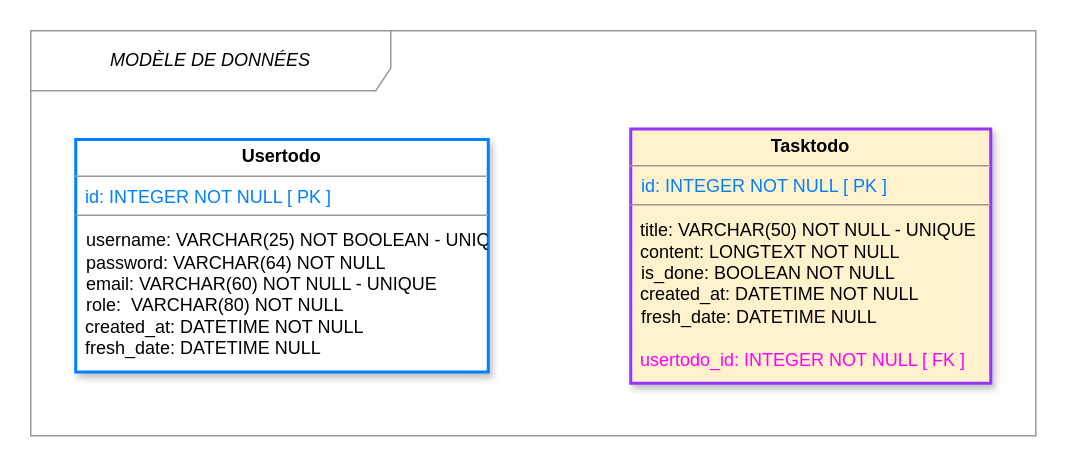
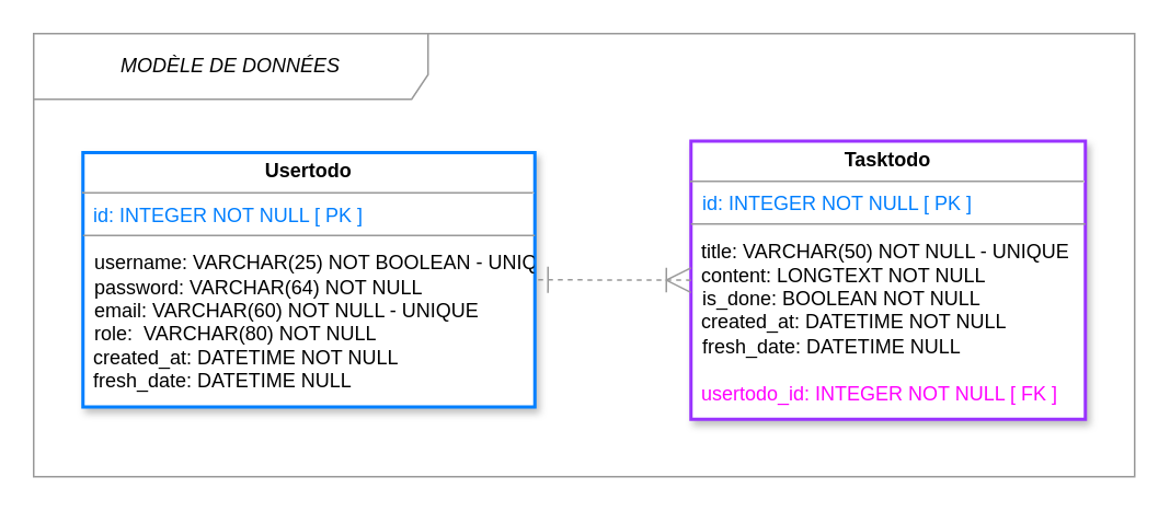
+ <mxCell id="6" value="" style="endArrow=ERone;dashed=1;html=1;exitX=0;exitY=0.5;exitDx=0;exitDy=0;startArrow=ERoneToMany;startFill=0;startSize=13;endFill=0;endSize=14;strokeColor=#999999;entryX=1;entryY=0.5;entryDx=0;entryDy=0;" parent="1" source="3" target="4" edge="1"><mxGeometry width="50" height="50" relative="1" as="geometry"><mxPoint x="370" y="124.5" as="sourcePoint" /><mxPoint x="290" y="150" as="targetPoint" /><Array as="points" /></mxGeometry></mxCell>
- <mxCell id="3" value="&lt;p style=&quot;margin: 0px ; margin-top: 4px ; text-align: center&quot;&gt;&lt;b&gt;Tasktodo&lt;/b&gt;&lt;/p&gt;&lt;hr size=&quot;1&quot;&gt;&lt;p style=&quot;margin: 0px ; margin-left: 4px&quot;&gt;&lt;span style=&quot;color: rgb(0 , 127 , 255)&quot;&gt;&amp;nbsp;id: INTEGER NOT NULL [ PK ]&lt;/span&gt;&lt;/p&gt;&lt;p style=&quot;margin: 0px ; margin-left: 4px&quot;&gt;&lt;br&gt;&lt;/p&gt;&amp;nbsp; title: VARCHAR(50) NOT NULL - UNIQUE&lt;span&gt;&amp;nbsp;&lt;/span&gt;&lt;br&gt;&amp;nbsp; content: LONGTEXT NOT NULL&lt;br&gt;&lt;p style=&quot;margin: 0px 0px 0px 4px&quot;&gt;&amp;nbsp;&lt;span&gt;is_done: BOOLEAN NOT NULL&lt;/span&gt;&lt;br&gt;&lt;/p&gt;&amp;nbsp; created_at: DATETIME NOT NULL&lt;br&gt;&lt;p style=&quot;margin: 0px 0px 0px 4px&quot;&gt;&amp;nbsp;fresh_date: DATETIME NULL&lt;br&gt;&lt;/p&gt;&lt;p style=&quot;margin: 0px 0px 0px 4px&quot;&gt;&lt;br&gt;&lt;/p&gt;&amp;nbsp; &lt;font color=&quot;#ff00ff&quot;&gt;usertodo_id:&amp;nbsp;INTEGER NOT NULL [ FK ]&lt;/font&gt;" style="verticalAlign=top;align=left;overflow=fill;fontSize=12;fontFamily=Helvetica;html=1;gradientDirection=north;strokeWidth=2;rounded=0;shadow=1;strokeColor=#9933FF;fillColor=#fff2cc;" parent="1" vertex="1"><mxGeometry x="420" y="85.5" width="240" height="169.5" as="geometry" /></mxCell>
+ <mxCell id="3" value="&lt;p style=&quot;margin: 0px ; margin-top: 4px ; text-align: center&quot;&gt;&lt;b&gt;Tasktodo&lt;/b&gt;&lt;/p&gt;&lt;hr size=&quot;1&quot;&gt;&lt;p style=&quot;margin: 0px ; margin-left: 4px&quot;&gt;&lt;span style=&quot;color: rgb(0 , 127 , 255)&quot;&gt;&amp;nbsp;id: INTEGER NOT NULL [ PK ]&lt;/span&gt;&lt;/p&gt;&lt;p style=&quot;margin: 0px ; margin-left: 4px&quot;&gt;&lt;br&gt;&lt;/p&gt;&amp;nbsp; title: VARCHAR(50) NOT NULL - UNIQUE&lt;span&gt;&amp;nbsp;&lt;/span&gt;&lt;br&gt;&amp;nbsp; content: LONGTEXT NOT NULL&lt;br&gt;&lt;p style=&quot;margin: 0px 0px 0px 4px&quot;&gt;&amp;nbsp;&lt;span&gt;is_done: BOOLEAN NOT NULL&lt;/span&gt;&lt;br&gt;&lt;/p&gt;&amp;nbsp; created_at: DATETIME NOT NULL&lt;br&gt;&lt;p style=&quot;margin: 0px 0px 0px 4px&quot;&gt;&amp;nbsp;fresh_date: DATETIME NULL&lt;br&gt;&lt;/p&gt;&lt;p style=&quot;margin: 0px 0px 0px 4px&quot;&gt;&lt;br&gt;&lt;/p&gt;&amp;nbsp; &lt;font color=&quot;#ff00ff&quot;&gt;usertodo_id:&amp;nbsp;INTEGER NOT NULL [ FK ]&lt;/font&gt;" style="verticalAlign=top;align=left;overflow=fill;fontSize=12;fontFamily=Helvetica;html=1;gradientDirection=north;strokeWidth=2;rounded=0;shadow=1;strokeColor=#9933FF;" parent="1" vertex="1"><mxGeometry x="420" y="85.5" width="240" height="169.5" as="geometry" /></mxCell>
